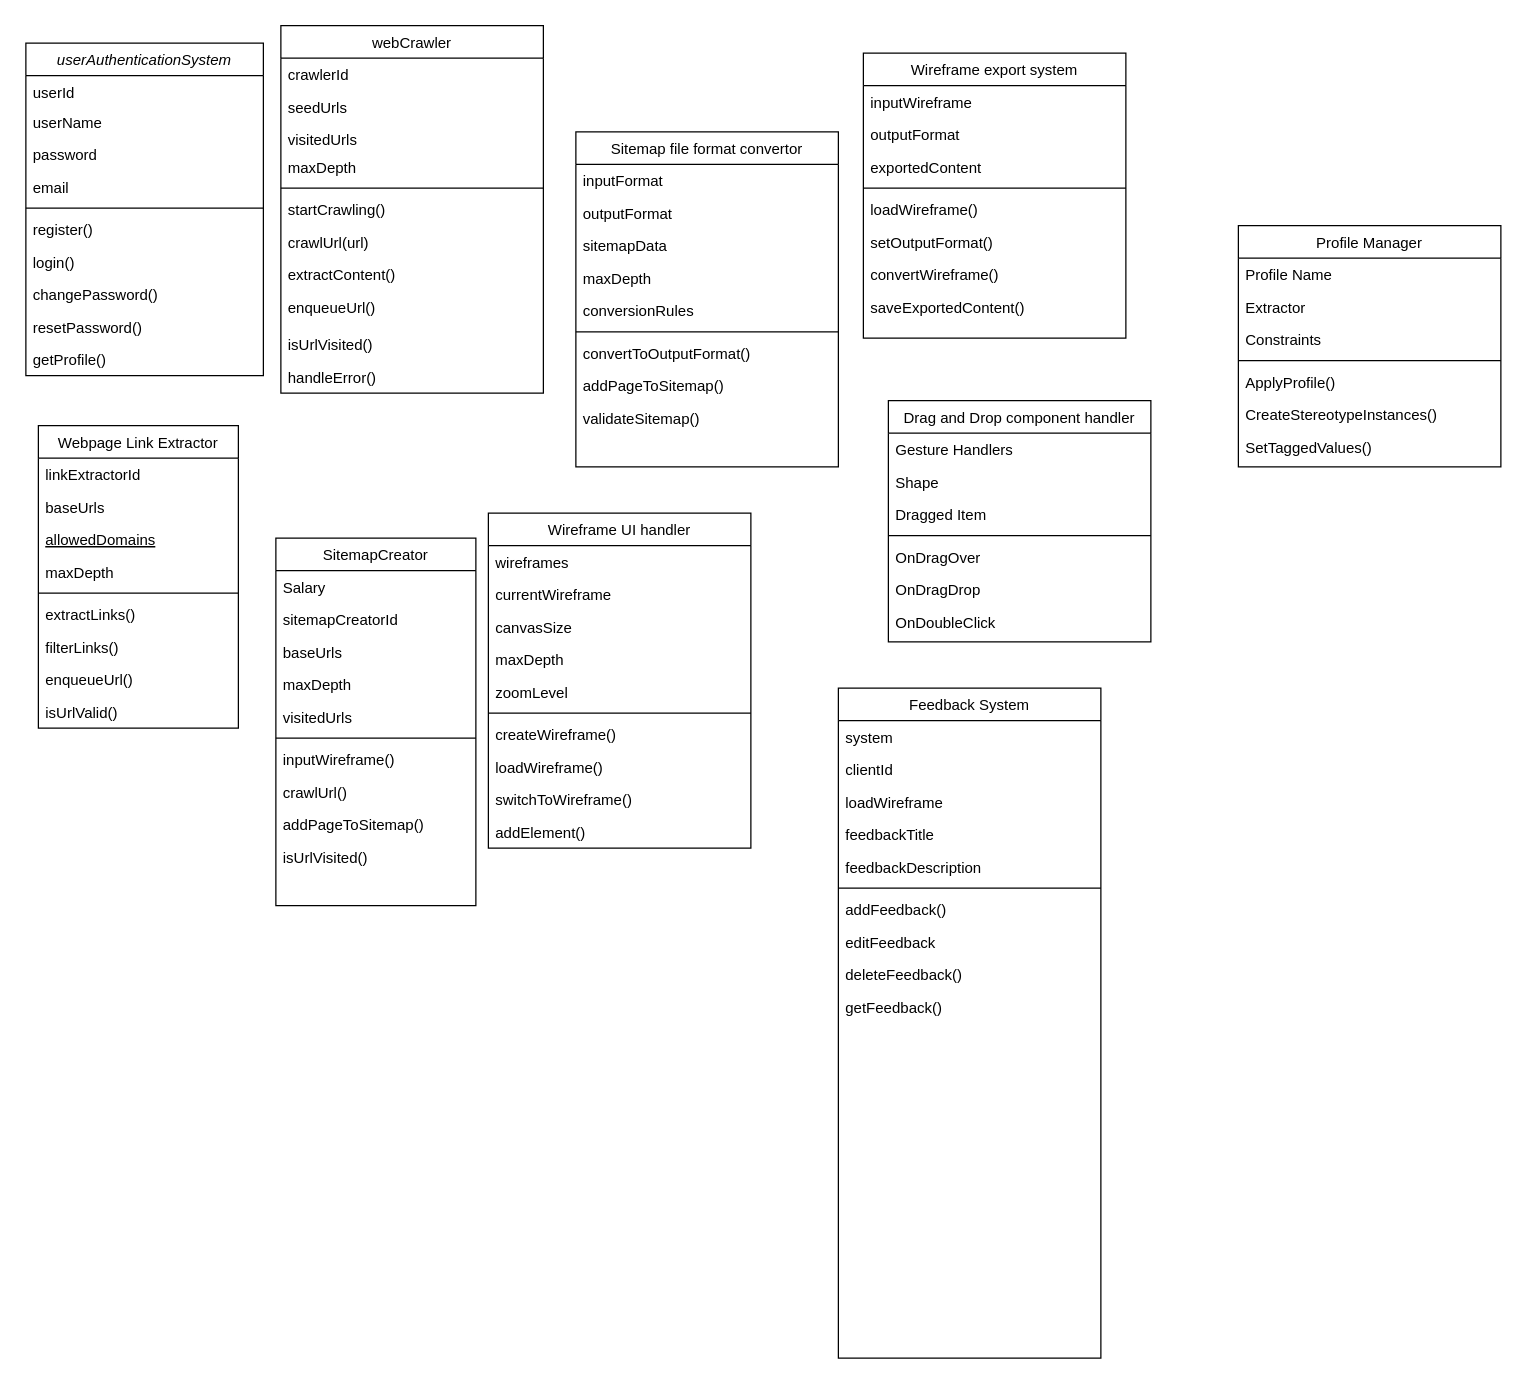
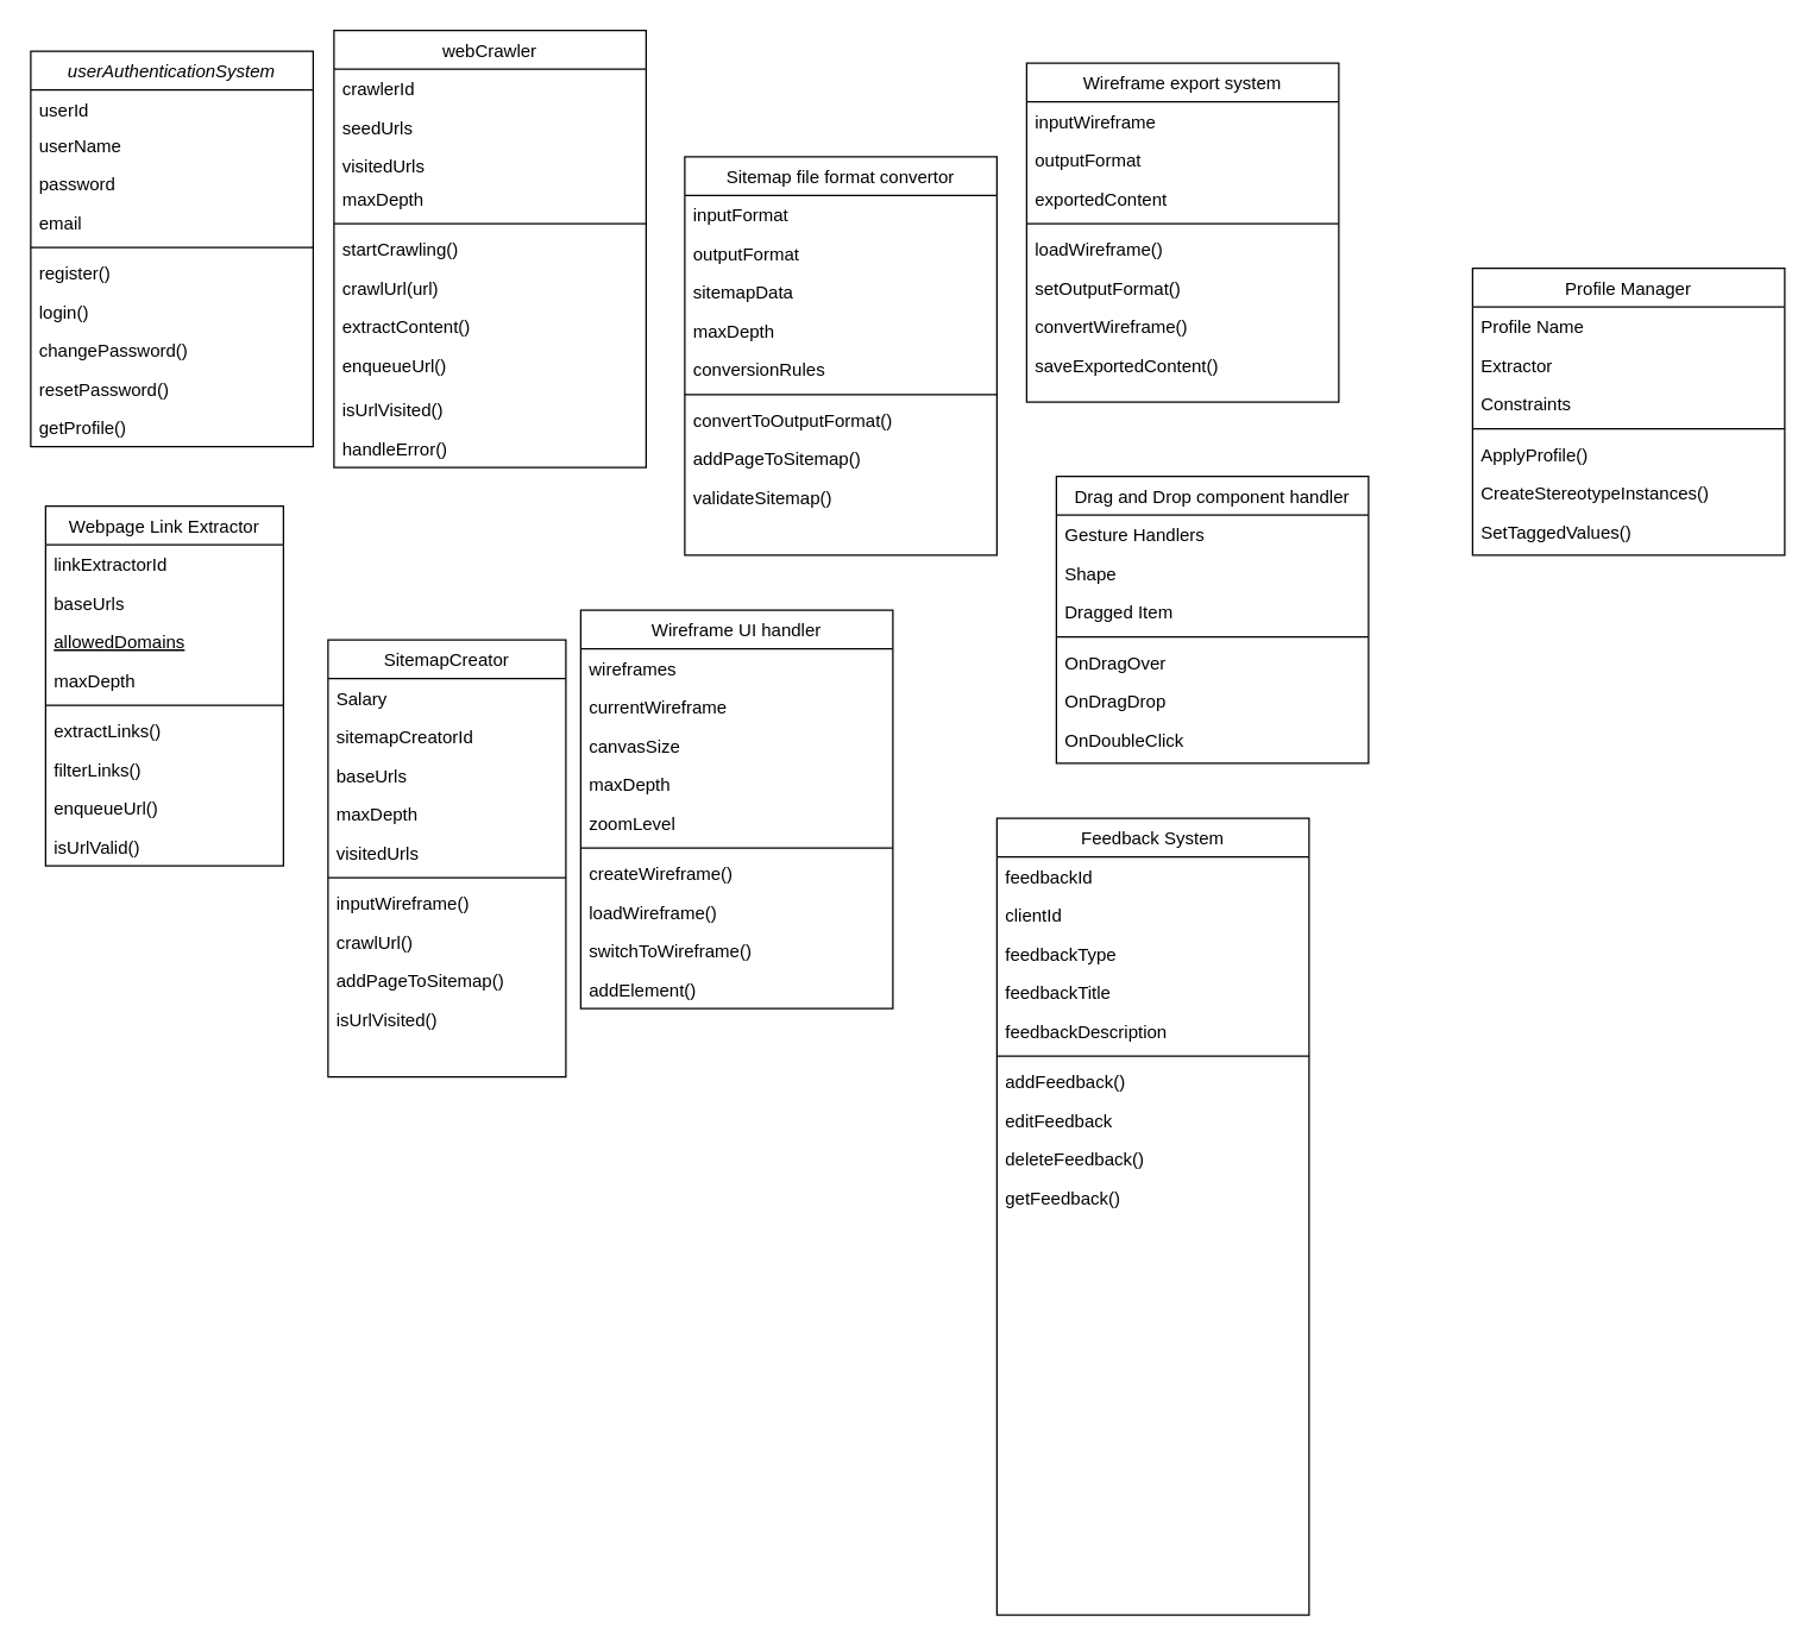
- <mxCell id="57" value="system" style="text;align=left;verticalAlign=top;spacingLeft=4;spacingRight=4;overflow=hidden;rotatable=0;points=[[0,0.5],[1,0.5]];portConstraint=eastwest;" vertex="1" parent="56"><mxGeometry y="26" width="210" height="26" as="geometry" /></mxCell>
+ <mxCell id="57" value="feedbackId" style="text;align=left;verticalAlign=top;spacingLeft=4;spacingRight=4;overflow=hidden;rotatable=0;points=[[0,0.5],[1,0.5]];portConstraint=eastwest;" vertex="1" parent="56"><mxGeometry y="26" width="210" height="26" as="geometry" /></mxCell>
- <mxCell id="59" value="loadWireframe" style="text;align=left;verticalAlign=top;spacingLeft=4;spacingRight=4;overflow=hidden;rotatable=0;points=[[0,0.5],[1,0.5]];portConstraint=eastwest;" vertex="1" parent="56"><mxGeometry y="78" width="210" height="26" as="geometry" /></mxCell>
+ <mxCell id="59" value="feedbackType" style="text;align=left;verticalAlign=top;spacingLeft=4;spacingRight=4;overflow=hidden;rotatable=0;points=[[0,0.5],[1,0.5]];portConstraint=eastwest;" vertex="1" parent="56"><mxGeometry y="78" width="210" height="26" as="geometry" /></mxCell>
